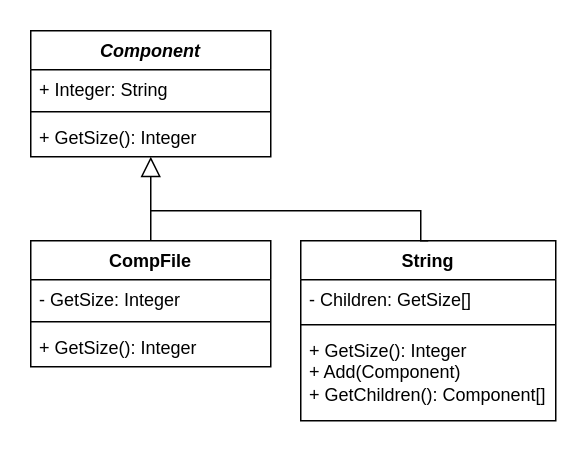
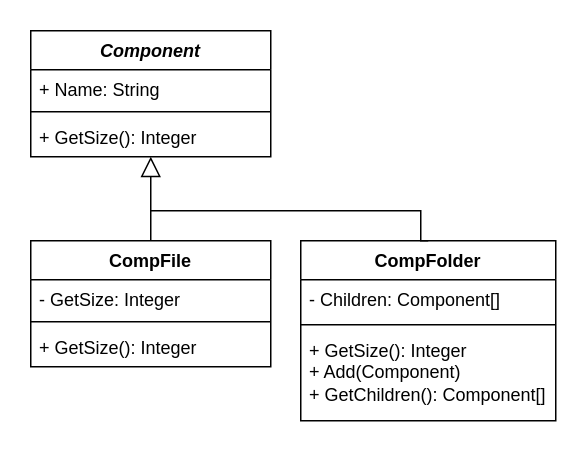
- <mxCell id="3" value="+ Integer: String" style="text;strokeColor=none;fillColor=none;align=left;verticalAlign=top;spacingLeft=4;spacingRight=4;overflow=hidden;rotatable=0;points=[[0,0.5],[1,0.5]];portConstraint=eastwest;whiteSpace=wrap;html=1;" parent="2" vertex="1"><mxGeometry y="26" width="160" height="24" as="geometry" /></mxCell>
+ <mxCell id="3" value="+ Name: String" style="text;strokeColor=none;fillColor=none;align=left;verticalAlign=top;spacingLeft=4;spacingRight=4;overflow=hidden;rotatable=0;points=[[0,0.5],[1,0.5]];portConstraint=eastwest;whiteSpace=wrap;html=1;" parent="2" vertex="1"><mxGeometry y="26" width="160" height="24" as="geometry" /></mxCell>
- <mxCell id="11" value="String" style="swimlane;fontStyle=1;align=center;verticalAlign=top;childLayout=stackLayout;horizontal=1;startSize=26;horizontalStack=0;resizeParent=1;resizeParentMax=0;resizeLast=0;collapsible=1;marginBottom=0;whiteSpace=wrap;html=1;" parent="1" vertex="1"><mxGeometry x="200" y="160" width="170" height="120" as="geometry" /></mxCell>
+ <mxCell id="11" value="CompFolder" style="swimlane;fontStyle=1;align=center;verticalAlign=top;childLayout=stackLayout;horizontal=1;startSize=26;horizontalStack=0;resizeParent=1;resizeParentMax=0;resizeLast=0;collapsible=1;marginBottom=0;whiteSpace=wrap;html=1;" parent="1" vertex="1"><mxGeometry x="200" y="160" width="170" height="120" as="geometry" /></mxCell>
- <mxCell id="12" value="- Children: GetSize[]&lt;div&gt;&lt;br&gt;&lt;/div&gt;" style="text;strokeColor=none;fillColor=none;align=left;verticalAlign=top;spacingLeft=4;spacingRight=4;overflow=hidden;rotatable=0;points=[[0,0.5],[1,0.5]];portConstraint=eastwest;whiteSpace=wrap;html=1;" parent="11" vertex="1"><mxGeometry y="26" width="170" height="26" as="geometry" /></mxCell>
+ <mxCell id="12" value="- Children: Component[]&lt;div&gt;&lt;br&gt;&lt;/div&gt;" style="text;strokeColor=none;fillColor=none;align=left;verticalAlign=top;spacingLeft=4;spacingRight=4;overflow=hidden;rotatable=0;points=[[0,0.5],[1,0.5]];portConstraint=eastwest;whiteSpace=wrap;html=1;" parent="11" vertex="1"><mxGeometry y="26" width="170" height="26" as="geometry" /></mxCell>
